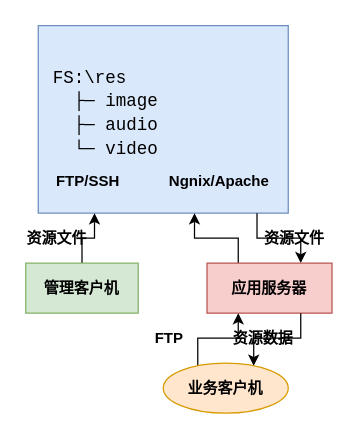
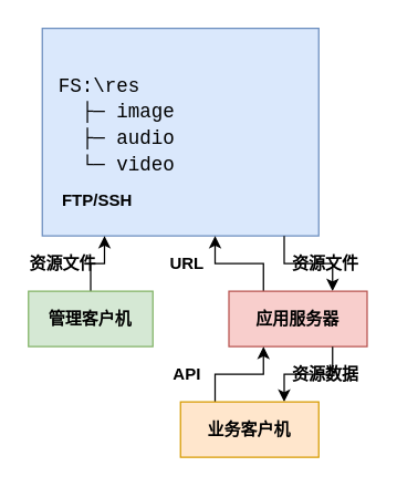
- <mxCell id="5" value="&lt;b&gt;Ngnix/Apache&lt;/b&gt;" style="text;html=1;strokeColor=none;fillColor=none;align=center;verticalAlign=middle;whiteSpace=wrap;rounded=0;" vertex="1" parent="1"><mxGeometry x="130" y="130" width="90" height="30" as="geometry" /></mxCell>
+ <mxCell id="14" value="&lt;b&gt;URL&lt;/b&gt;" style="text;html=1;strokeColor=none;fillColor=none;align=center;verticalAlign=middle;whiteSpace=wrap;rounded=0;" vertex="1" parent="1"><mxGeometry x="120" y="180" width="30" height="20" as="geometry" /></mxCell>
- <mxCell id="16" value="&lt;b&gt;FTP&lt;/b&gt;" style="text;html=1;strokeColor=none;fillColor=none;align=center;verticalAlign=middle;whiteSpace=wrap;rounded=0;" vertex="1" parent="1"><mxGeometry x="120" y="260" width="30" height="20" as="geometry" /></mxCell>
+ <mxCell id="16" value="&lt;b&gt;API&lt;/b&gt;" style="text;html=1;strokeColor=none;fillColor=none;align=center;verticalAlign=middle;whiteSpace=wrap;rounded=0;" vertex="1" parent="1"><mxGeometry x="120" y="260" width="30" height="20" as="geometry" /></mxCell>
- <mxCell id="17" value="&lt;b&gt;资源数据&lt;/b&gt;" style="text;html=1;strokeColor=none;fillColor=none;align=center;verticalAlign=middle;whiteSpace=wrap;rounded=0;" vertex="1" parent="1"><mxGeometry x="185" y="260" width="50" height="20" as="geometry" /></mxCell>
+ <mxCell id="17" value="&lt;b&gt;资源数据&lt;/b&gt;" style="text;html=1;strokeColor=none;fillColor=none;align=center;verticalAlign=middle;whiteSpace=wrap;rounded=0;" vertex="1" parent="1"><mxGeometry x="210" y="260" width="50" height="20" as="geometry" /></mxCell>
- <mxCell id="13" value="&lt;b&gt;业务客户机&lt;/b&gt;" style="ellipse;whiteSpace=wrap;html=1;fillColor=#ffe6cc;strokeColor=#d79b00;" vertex="1" parent="1"><mxGeometry x="130" y="290" width="100" height="40" as="geometry" /></mxCell>
+ <mxCell id="13" value="&lt;b&gt;业务客户机&lt;/b&gt;" style="rounded=0;whiteSpace=wrap;html=1;fillColor=#ffe6cc;strokeColor=#d79b00;" vertex="1" parent="1"><mxGeometry x="130" y="290" width="100" height="40" as="geometry" /></mxCell>
